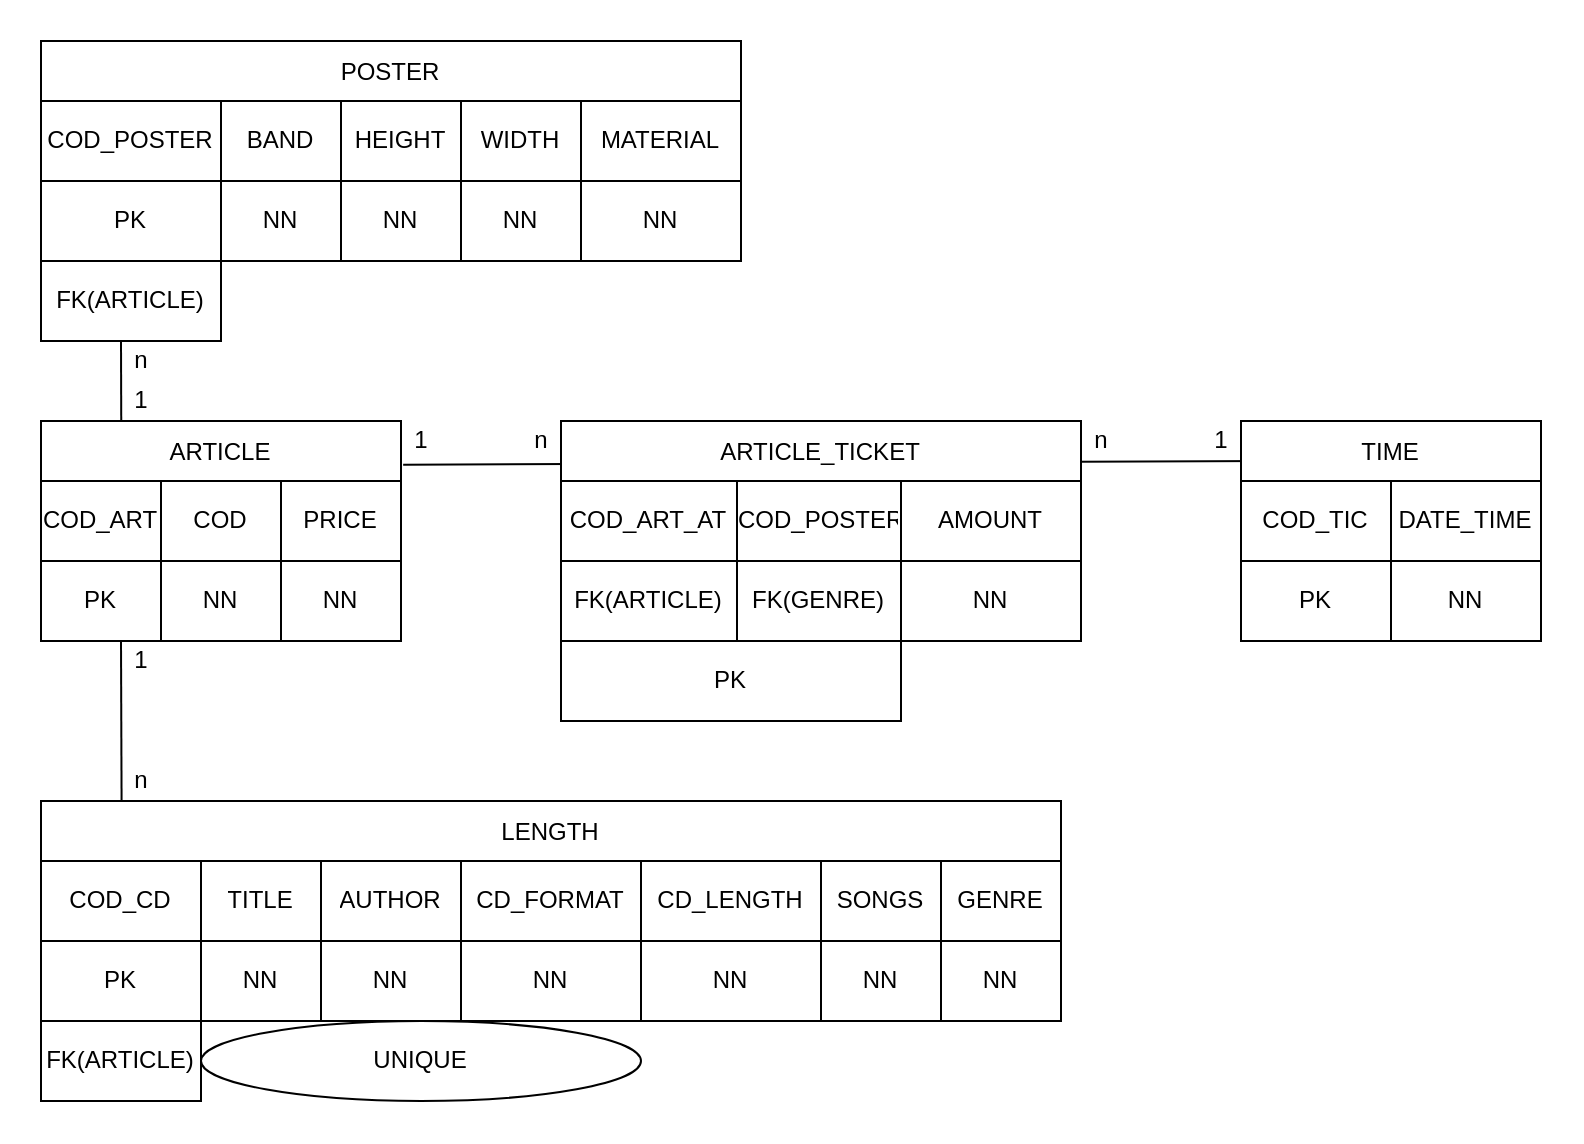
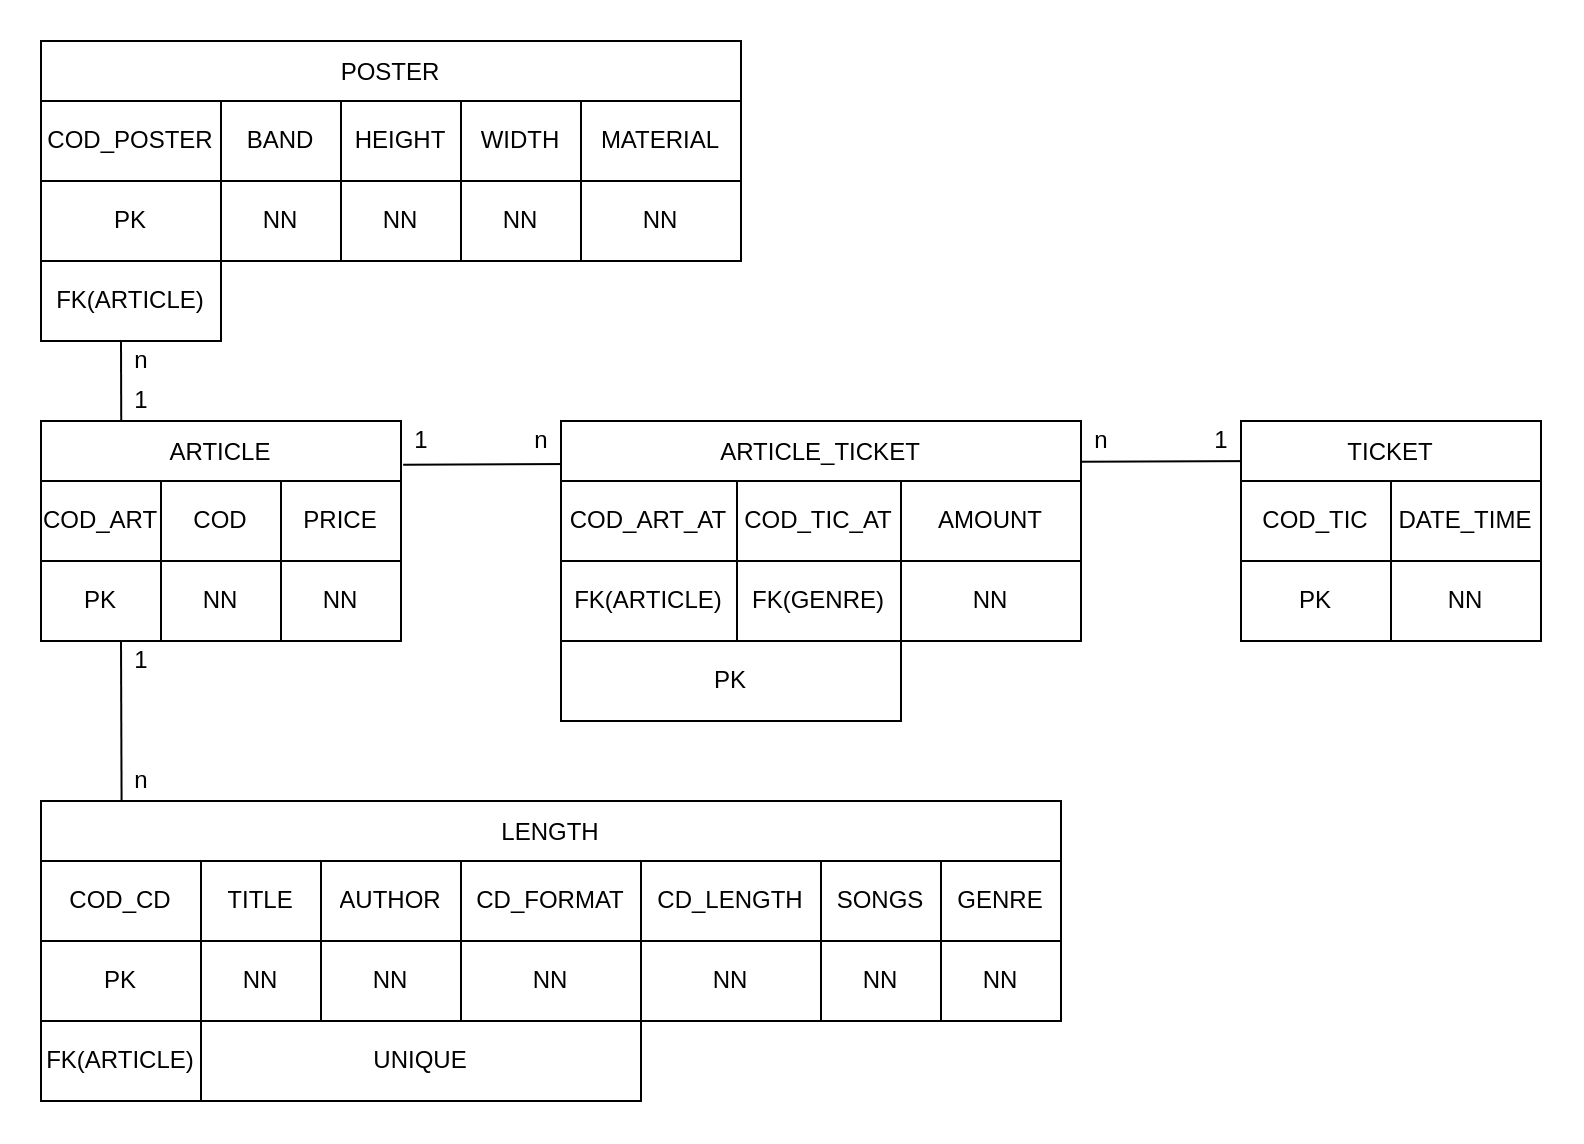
- <mxCell id="3" value="TIME" style="shape=table;startSize=30;container=1;collapsible=0;childLayout=tableLayout;" parent="1" vertex="1"><mxGeometry x="620" y="210" width="150" height="110" as="geometry" /></mxCell>
+ <mxCell id="3" value="TICKET" style="shape=table;startSize=30;container=1;collapsible=0;childLayout=tableLayout;" parent="1" vertex="1"><mxGeometry x="620" y="210" width="150" height="110" as="geometry" /></mxCell>
- <mxCell id="13" value="COD_POSTER_AT" style="shape=partialRectangle;html=1;whiteSpace=wrap;connectable=0;overflow=hidden;fillColor=none;top=0;left=0;bottom=0;right=0;pointerEvents=1;" parent="11" vertex="1"><mxGeometry x="88" width="82" height="40" as="geometry"><mxRectangle width="82" height="40" as="alternateBounds" /></mxGeometry></mxCell>
+ <mxCell id="13" value="COD_TIC_AT" style="shape=partialRectangle;html=1;whiteSpace=wrap;connectable=0;overflow=hidden;fillColor=none;top=0;left=0;bottom=0;right=0;pointerEvents=1;" parent="11" vertex="1"><mxGeometry x="88" width="82" height="40" as="geometry"><mxRectangle width="82" height="40" as="alternateBounds" /></mxGeometry></mxCell>
- <mxCell id="71" value="UNIQUE" style="ellipse;whiteSpace=wrap;html=1;fillColor=none;" vertex="1" parent="1"><mxGeometry x="100" y="510" width="220" height="40" as="geometry" /></mxCell>
+ <mxCell id="71" value="UNIQUE" style="rounded=0;whiteSpace=wrap;html=1;fillColor=none;" vertex="1" parent="1"><mxGeometry x="100" y="510" width="220" height="40" as="geometry" /></mxCell>
